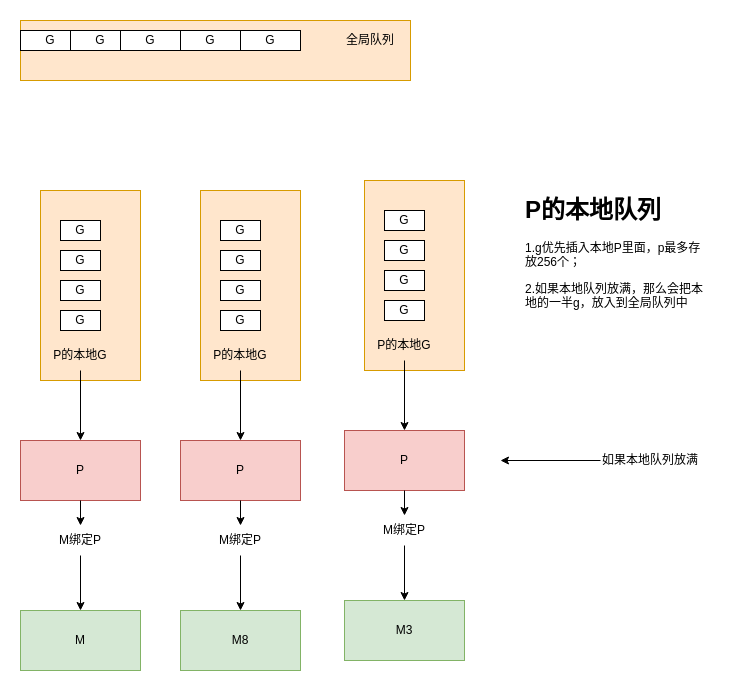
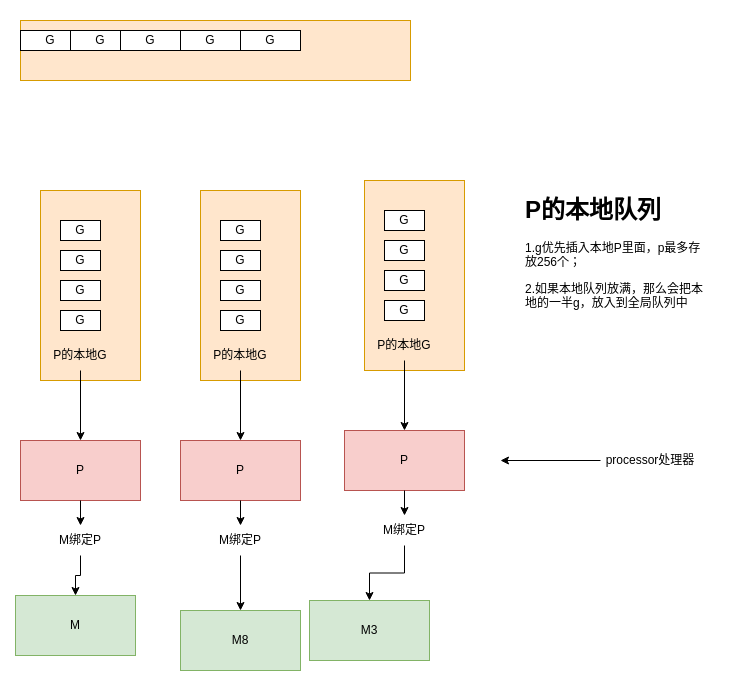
- <mxCell id="44" value="全局队列" style="text;html=1;strokeColor=none;fillColor=none;align=center;verticalAlign=middle;whiteSpace=wrap;rounded=0;" parent="1" vertex="1"><mxGeometry x="340" y="25" width="60" height="30" as="geometry" /></mxCell>
- <mxCell id="46" value="如果本地队列放满" style="text;html=1;strokeColor=none;fillColor=none;align=center;verticalAlign=middle;whiteSpace=wrap;rounded=0;" vertex="1" parent="1"><mxGeometry x="590" y="445" width="120" height="30" as="geometry" /></mxCell>
+ <mxCell id="46" value="processor处理器" style="text;html=1;strokeColor=none;fillColor=none;align=center;verticalAlign=middle;whiteSpace=wrap;rounded=0;" vertex="1" parent="1"><mxGeometry x="590" y="445" width="120" height="30" as="geometry" /></mxCell>
- <mxCell id="16" value="M3" style="rounded=0;whiteSpace=wrap;html=1;fillColor=#d5e8d4;strokeColor=#82b366;" parent="1" vertex="1"><mxGeometry x="344" y="600" width="120" height="60" as="geometry" /></mxCell>
+ <mxCell id="16" value="M3" style="rounded=0;whiteSpace=wrap;html=1;fillColor=#d5e8d4;strokeColor=#82b366;" parent="1" vertex="1"><mxGeometry x="309" y="600" width="120" height="60" as="geometry" /></mxCell>
- <mxCell id="28" value="M" style="rounded=0;whiteSpace=wrap;html=1;fillColor=#d5e8d4;strokeColor=#82b366;" parent="1" vertex="1"><mxGeometry x="20" y="610" width="120" height="60" as="geometry" /></mxCell>
+ <mxCell id="28" value="M" style="rounded=0;whiteSpace=wrap;html=1;fillColor=#d5e8d4;strokeColor=#82b366;" parent="1" vertex="1"><mxGeometry x="15" y="595" width="120" height="60" as="geometry" /></mxCell>
